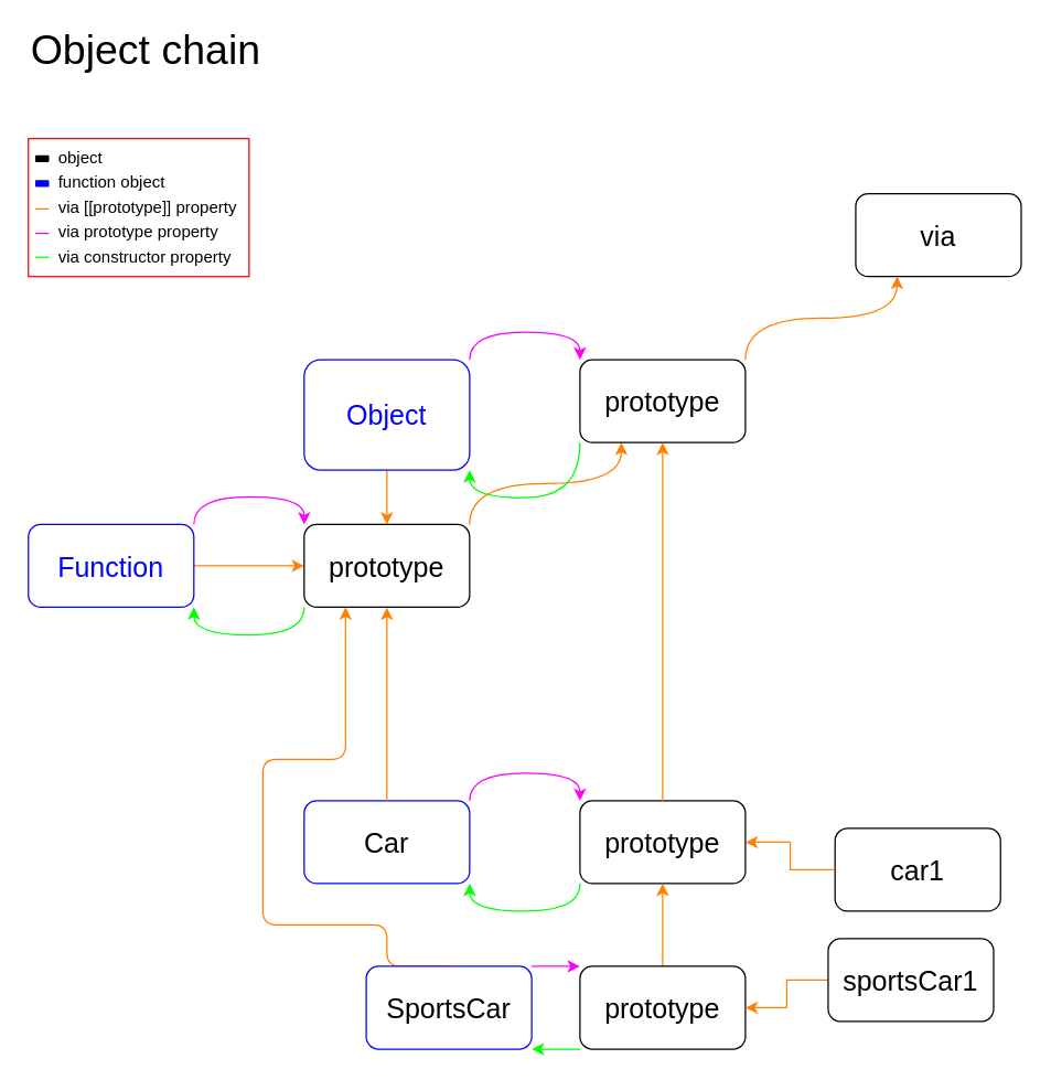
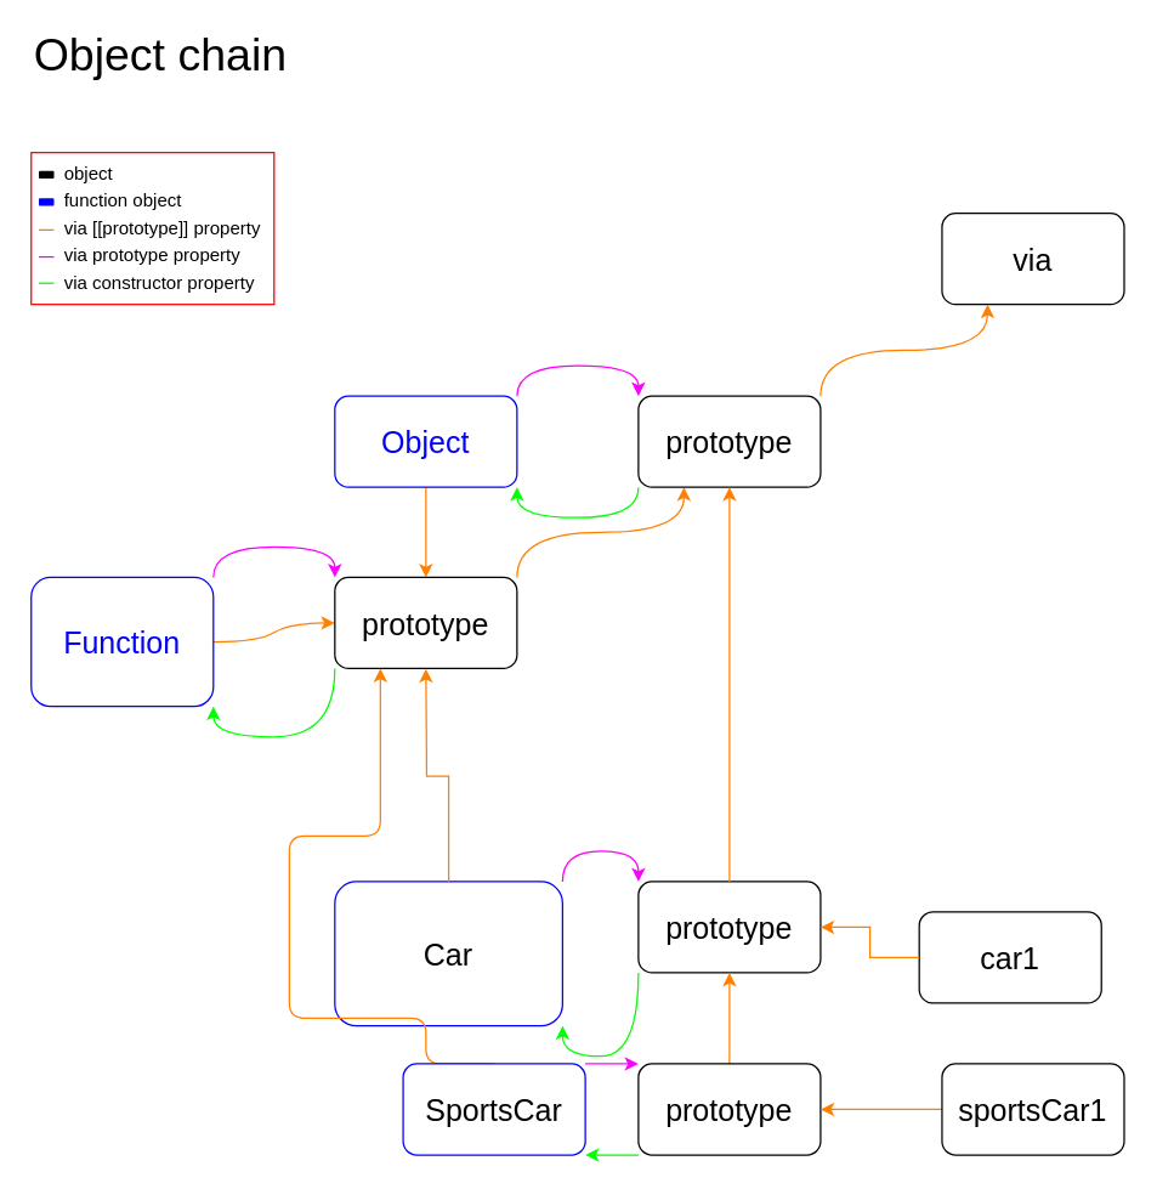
- <mxCell id="20" value="Object" style="rounded=1;whiteSpace=wrap;html=1;fontSize=20;strokeColor=#0000FF;fontColor=#0000FF;" parent="1" vertex="1"><mxGeometry x="220" y="260.35" width="120" height="80" as="geometry" /></mxCell>
+ <mxCell id="20" value="Object" style="rounded=1;whiteSpace=wrap;html=1;fontSize=20;strokeColor=#0000FF;fontColor=#0000FF;" parent="1" vertex="1"><mxGeometry x="220" y="260.35" width="120" height="60" as="geometry" /></mxCell>
- <mxCell id="4" value="Function" style="rounded=1;whiteSpace=wrap;html=1;fontSize=20;strokeColor=#0000FF;fontColor=#0000FF;" parent="1" vertex="1"><mxGeometry x="20" y="379.76" width="120" height="60" as="geometry" /></mxCell>
+ <mxCell id="4" value="Function" style="rounded=1;whiteSpace=wrap;html=1;fontSize=20;strokeColor=#0000FF;fontColor=#0000FF;" parent="1" vertex="1"><mxGeometry x="20" y="379.76" width="120" height="85" as="geometry" /></mxCell>
- <mxCell id="25" value="Car" style="rounded=1;whiteSpace=wrap;html=1;fontSize=20;strokeColor=#0000FF;fontColor=#000000;" parent="1" vertex="1"><mxGeometry x="220" y="580.11" width="120" height="60" as="geometry" /></mxCell>
+ <mxCell id="25" value="Car" style="rounded=1;whiteSpace=wrap;html=1;fontSize=20;strokeColor=#0000FF;fontColor=#000000;" parent="1" vertex="1"><mxGeometry x="220" y="580.11" width="150" height="95" as="geometry" /></mxCell>
- <mxCell id="37" value="sportsCar1" style="rounded=1;whiteSpace=wrap;html=1;fontSize=20;" vertex="1" parent="1"><mxGeometry x="600" y="680.11" width="120" height="60" as="geometry" /></mxCell>
+ <mxCell id="37" value="sportsCar1" style="rounded=1;whiteSpace=wrap;html=1;fontSize=20;" vertex="1" parent="1"><mxGeometry x="620" y="700.11" width="120" height="60" as="geometry" /></mxCell>
